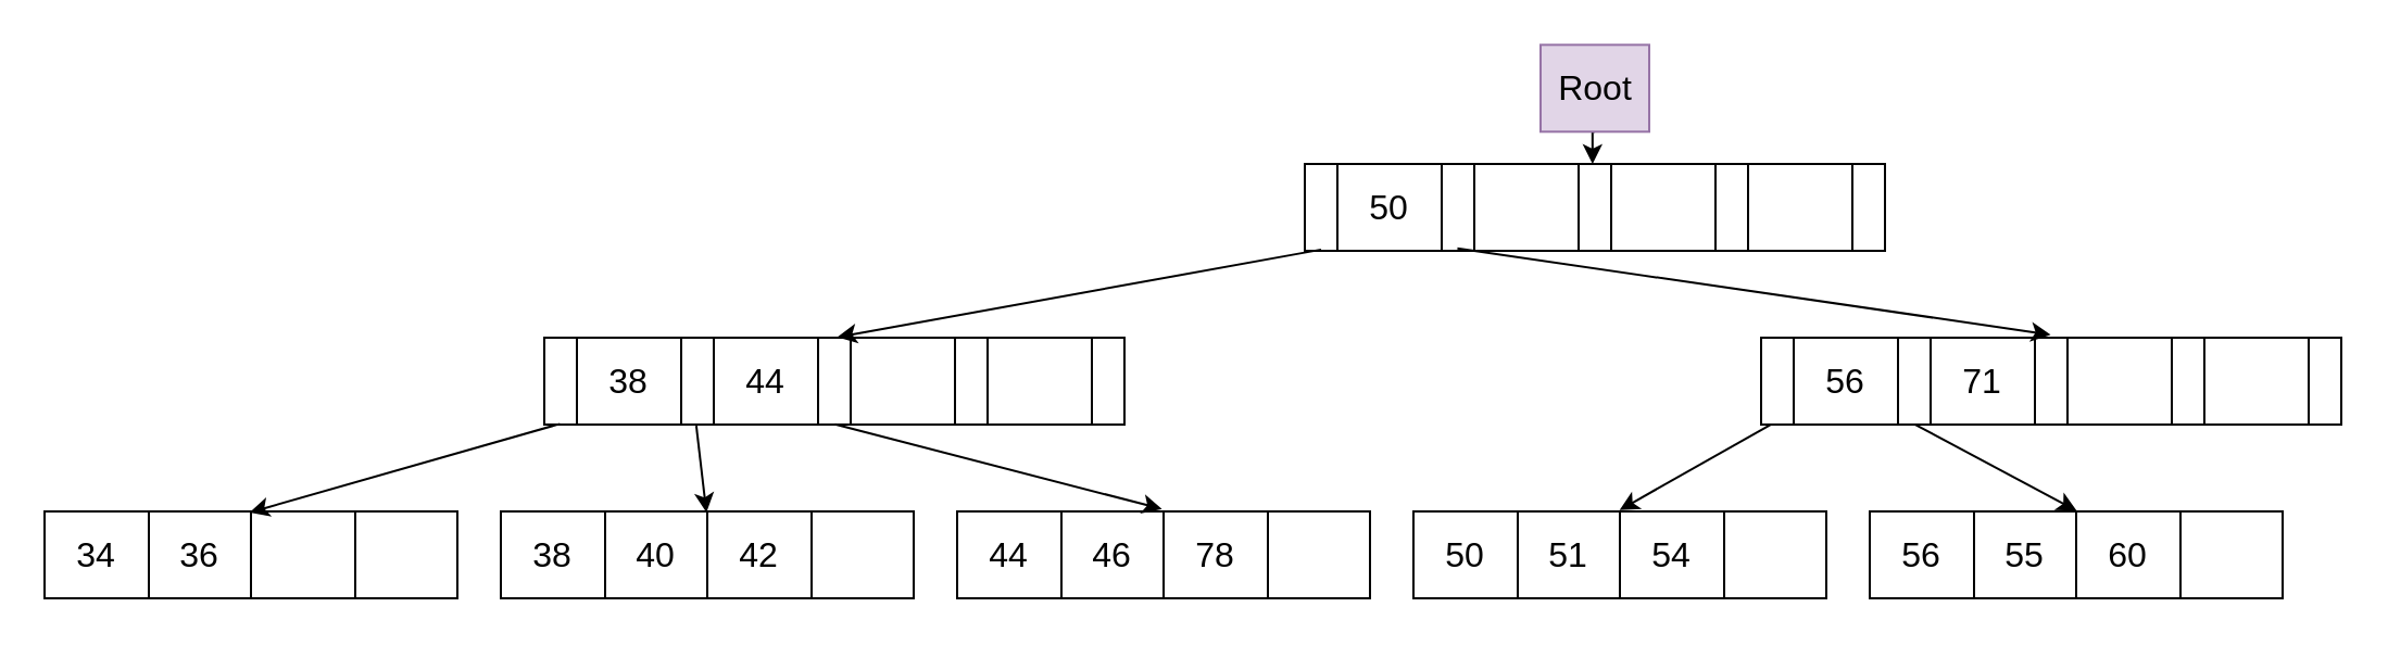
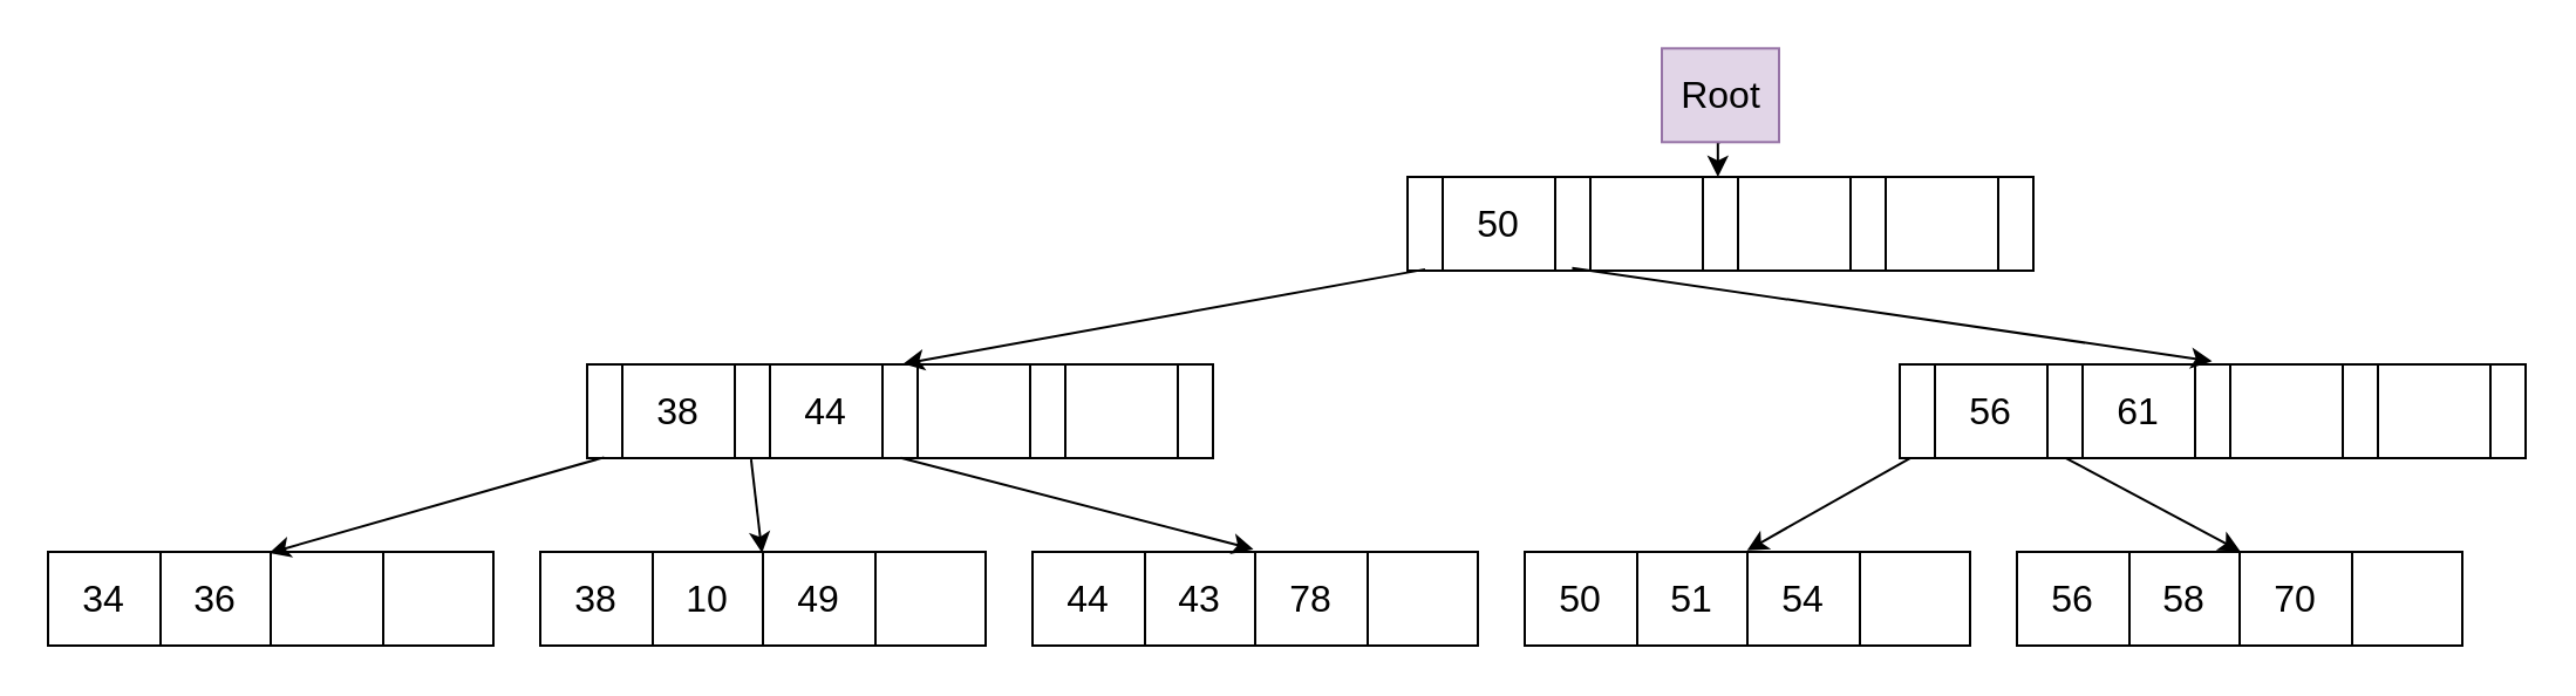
- <mxCell id="55" value="71" style="shape=partialRectangle;html=1;whiteSpace=wrap;connectable=0;strokeColor=inherit;overflow=hidden;fillColor=none;top=0;left=0;bottom=0;right=0;pointerEvents=1;fontSize=16;" parent="51" vertex="1"><mxGeometry x="78" width="48" height="40" as="geometry"><mxRectangle width="48" height="40" as="alternateBounds" /></mxGeometry></mxCell>
+ <mxCell id="55" value="61" style="shape=partialRectangle;html=1;whiteSpace=wrap;connectable=0;strokeColor=inherit;overflow=hidden;fillColor=none;top=0;left=0;bottom=0;right=0;pointerEvents=1;fontSize=16;" parent="51" vertex="1"><mxGeometry x="78" width="48" height="40" as="geometry"><mxRectangle width="48" height="40" as="alternateBounds" /></mxGeometry></mxCell>
- <mxCell id="43" value="40" style="shape=partialRectangle;html=1;whiteSpace=wrap;connectable=0;strokeColor=inherit;overflow=hidden;fillColor=none;top=0;left=0;bottom=0;right=0;pointerEvents=1;fontSize=16;" parent="41" vertex="1"><mxGeometry x="48" width="47" height="40" as="geometry"><mxRectangle width="47" height="40" as="alternateBounds" /></mxGeometry></mxCell>
+ <mxCell id="43" value="10" style="shape=partialRectangle;html=1;whiteSpace=wrap;connectable=0;strokeColor=inherit;overflow=hidden;fillColor=none;top=0;left=0;bottom=0;right=0;pointerEvents=1;fontSize=16;" parent="41" vertex="1"><mxGeometry x="48" width="47" height="40" as="geometry"><mxRectangle width="47" height="40" as="alternateBounds" /></mxGeometry></mxCell>
- <mxCell id="44" value="42" style="shape=partialRectangle;html=1;whiteSpace=wrap;connectable=0;overflow=hidden;top=0;left=0;bottom=0;right=0;pointerEvents=1;fontSize=16;fillColor=none;strokeColor=inherit;" parent="41" vertex="1"><mxGeometry x="95" width="48" height="40" as="geometry"><mxRectangle width="48" height="40" as="alternateBounds" /></mxGeometry></mxCell>
+ <mxCell id="44" value="49" style="shape=partialRectangle;html=1;whiteSpace=wrap;connectable=0;overflow=hidden;top=0;left=0;bottom=0;right=0;pointerEvents=1;fontSize=16;fillColor=none;strokeColor=inherit;" parent="41" vertex="1"><mxGeometry x="95" width="48" height="40" as="geometry"><mxRectangle width="48" height="40" as="alternateBounds" /></mxGeometry></mxCell>
- <mxCell id="25" value="46" style="shape=partialRectangle;html=1;whiteSpace=wrap;connectable=0;strokeColor=inherit;overflow=hidden;fillColor=none;top=0;left=0;bottom=0;right=0;pointerEvents=1;fontSize=16;" parent="23" vertex="1"><mxGeometry x="48" width="47" height="40" as="geometry"><mxRectangle width="47" height="40" as="alternateBounds" /></mxGeometry></mxCell>
+ <mxCell id="25" value="43" style="shape=partialRectangle;html=1;whiteSpace=wrap;connectable=0;strokeColor=inherit;overflow=hidden;fillColor=none;top=0;left=0;bottom=0;right=0;pointerEvents=1;fontSize=16;" parent="23" vertex="1"><mxGeometry x="48" width="47" height="40" as="geometry"><mxRectangle width="47" height="40" as="alternateBounds" /></mxGeometry></mxCell>
- <mxCell id="37" value="55" style="shape=partialRectangle;html=1;whiteSpace=wrap;connectable=0;strokeColor=inherit;overflow=hidden;fillColor=none;top=0;left=0;bottom=0;right=0;pointerEvents=1;fontSize=16;" parent="35" vertex="1"><mxGeometry x="48" width="47" height="40" as="geometry"><mxRectangle width="47" height="40" as="alternateBounds" /></mxGeometry></mxCell>
+ <mxCell id="37" value="58" style="shape=partialRectangle;html=1;whiteSpace=wrap;connectable=0;strokeColor=inherit;overflow=hidden;fillColor=none;top=0;left=0;bottom=0;right=0;pointerEvents=1;fontSize=16;" parent="35" vertex="1"><mxGeometry x="48" width="47" height="40" as="geometry"><mxRectangle width="47" height="40" as="alternateBounds" /></mxGeometry></mxCell>
- <mxCell id="38" value="60" style="shape=partialRectangle;html=1;whiteSpace=wrap;connectable=0;overflow=hidden;top=0;left=0;bottom=0;right=0;pointerEvents=1;fontSize=16;fillColor=none;strokeColor=inherit;" parent="35" vertex="1"><mxGeometry x="95" width="48" height="40" as="geometry"><mxRectangle width="48" height="40" as="alternateBounds" /></mxGeometry></mxCell>
+ <mxCell id="38" value="70" style="shape=partialRectangle;html=1;whiteSpace=wrap;connectable=0;overflow=hidden;top=0;left=0;bottom=0;right=0;pointerEvents=1;fontSize=16;fillColor=none;strokeColor=inherit;" parent="35" vertex="1"><mxGeometry x="95" width="48" height="40" as="geometry"><mxRectangle width="48" height="40" as="alternateBounds" /></mxGeometry></mxCell>
